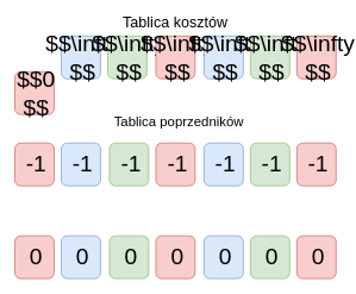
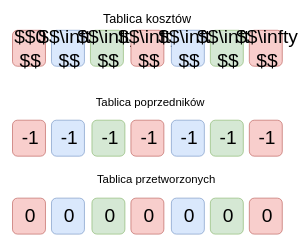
- <mxCell id="2" value="&lt;span style=&quot;font-size: 32px&quot;&gt;$$0 $$&lt;/span&gt;" style="rounded=1;whiteSpace=wrap;html=1;fillColor=#f8cecc;strokeColor=#b85450;spacing=12;spacingLeft=5;" parent="1" vertex="1"><mxGeometry x="20" y="100" width="55" height="60" as="geometry" /></mxCell>
+ <mxCell id="2" value="&lt;span style=&quot;font-size: 32px&quot;&gt;$$0 $$&lt;/span&gt;" style="rounded=1;whiteSpace=wrap;html=1;fillColor=#f8cecc;strokeColor=#b85450;spacing=12;spacingLeft=5;" parent="1" vertex="1"><mxGeometry x="20" y="50" width="55" height="60" as="geometry" /></mxCell>
+ <mxCell id="5" value="Tablica przetworzonych" style="text;html=1;strokeColor=none;fillColor=none;align=center;verticalAlign=middle;whiteSpace=wrap;rounded=0;fontSize=19;" vertex="1" parent="1"><mxGeometry x="150" y="290" width="220" height="20" as="geometry" /></mxCell>
